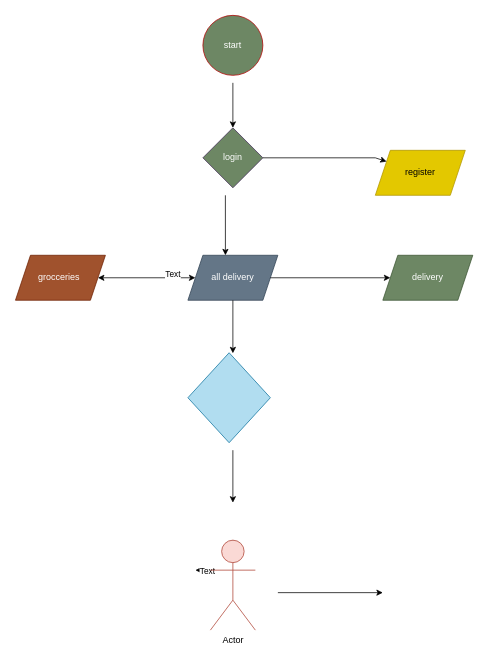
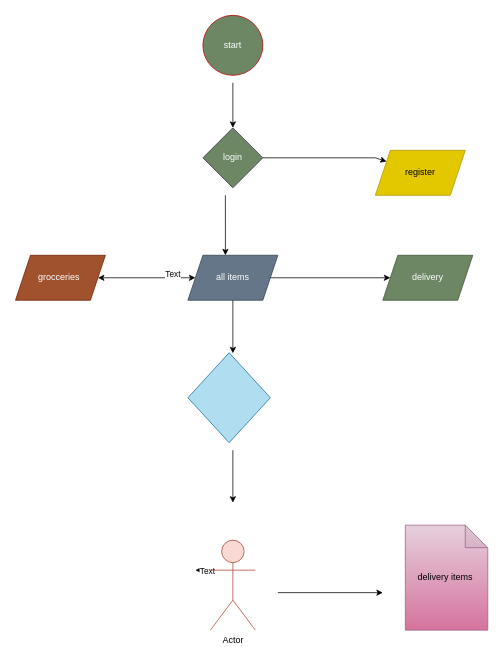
- <mxCell id="5" value="&amp;nbsp;all delivery&amp;nbsp;" style="shape=parallelogram;perimeter=parallelogramPerimeter;whiteSpace=wrap;html=1;fixedSize=1;fillColor=#647687;fontColor=#ffffff;strokeColor=#314354;" vertex="1" parent="1"><mxGeometry x="250" y="340" width="120" height="60" as="geometry" /></mxCell>
+ <mxCell id="5" value="&amp;nbsp;all items&amp;nbsp;" style="shape=parallelogram;perimeter=parallelogramPerimeter;whiteSpace=wrap;html=1;fixedSize=1;fillColor=#647687;fontColor=#ffffff;strokeColor=#314354;" vertex="1" parent="1"><mxGeometry x="250" y="340" width="120" height="60" as="geometry" /></mxCell>
+ <mxCell id="22" value="delivery items&amp;nbsp;" style="shape=note;whiteSpace=wrap;html=1;backgroundOutline=1;darkOpacity=0.05;fillColor=#e6d0de;gradientColor=#d5739d;strokeColor=#996185;" vertex="1" parent="1"><mxGeometry x="540" y="700" width="110" height="140" as="geometry" /></mxCell>
